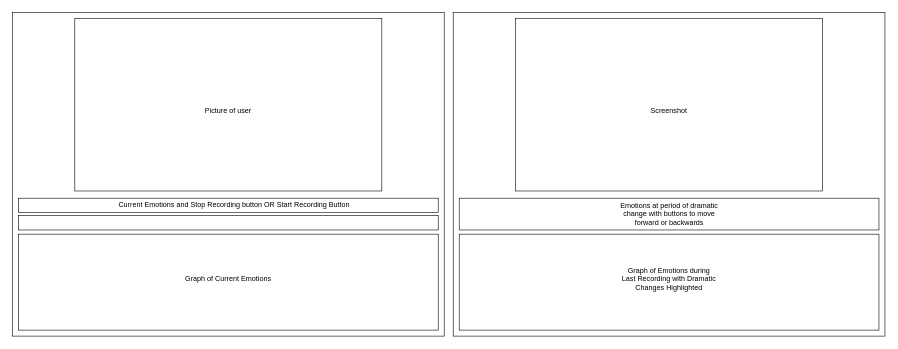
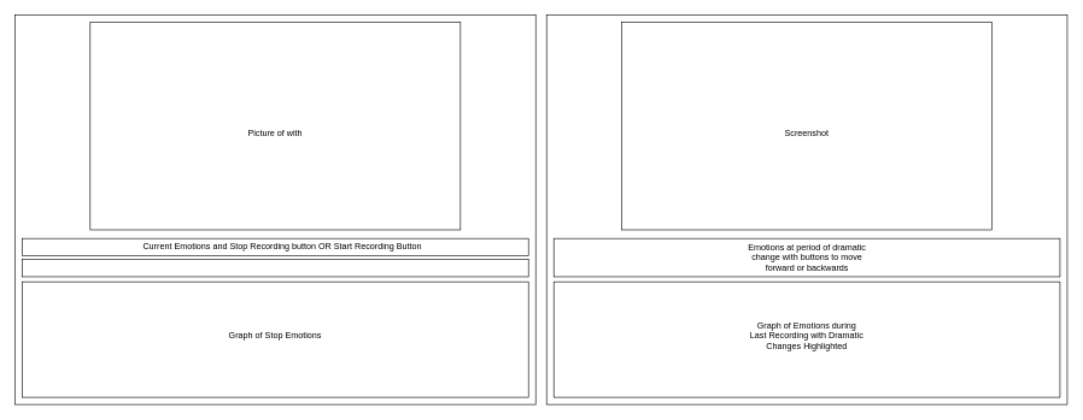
- <mxCell id="6" value="Picture of user" style="text;html=1;align=center;verticalAlign=middle;whiteSpace=wrap;rounded=0;" vertex="1" parent="1"><mxGeometry x="300" y="130" width="160" height="110" as="geometry" /></mxCell>
+ <mxCell id="6" value="Picture of with" style="text;html=1;align=center;verticalAlign=middle;whiteSpace=wrap;rounded=0;" vertex="1" parent="1"><mxGeometry x="300" y="130" width="160" height="110" as="geometry" /></mxCell>
- <mxCell id="5" value="Graph of Current Emotions" style="text;html=1;align=center;verticalAlign=middle;whiteSpace=wrap;rounded=0;" vertex="1" parent="1"><mxGeometry x="300" y="410" width="160" height="110" as="geometry" /></mxCell>
+ <mxCell id="5" value="Graph of Stop Emotions" style="text;html=1;align=center;verticalAlign=middle;whiteSpace=wrap;rounded=0;" vertex="1" parent="1"><mxGeometry x="300" y="410" width="160" height="110" as="geometry" /></mxCell>
